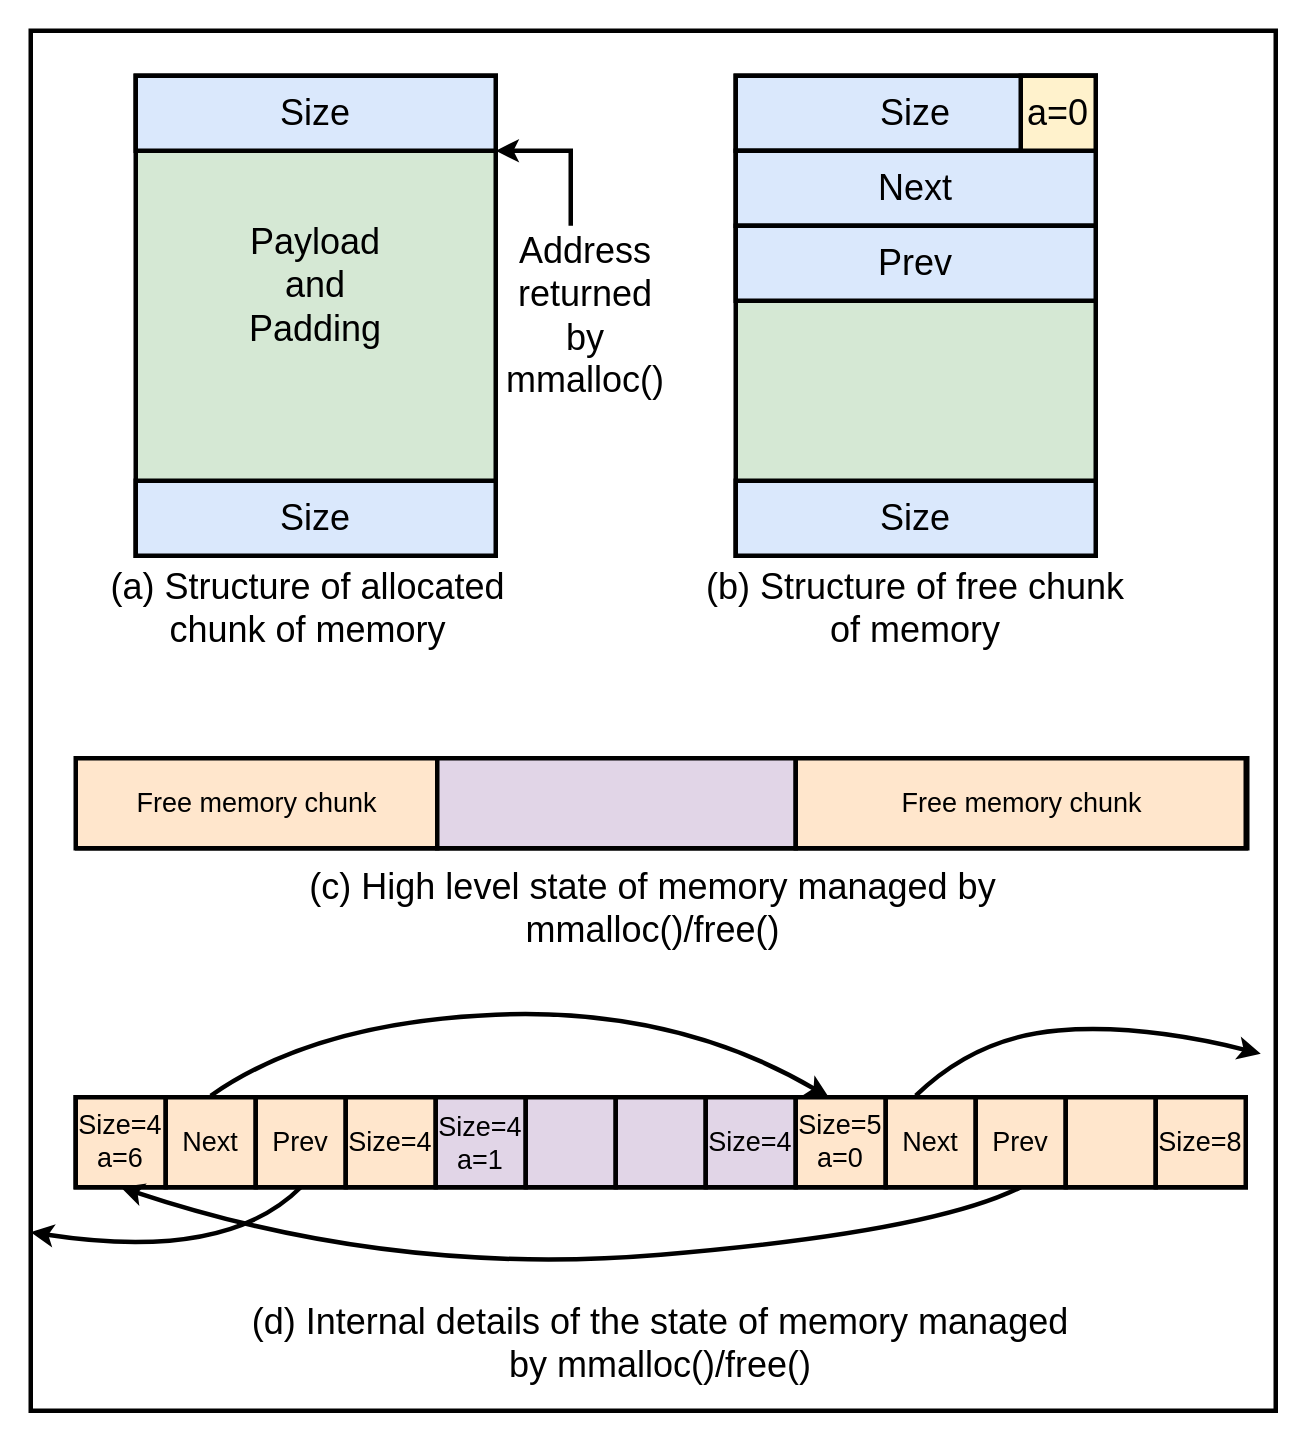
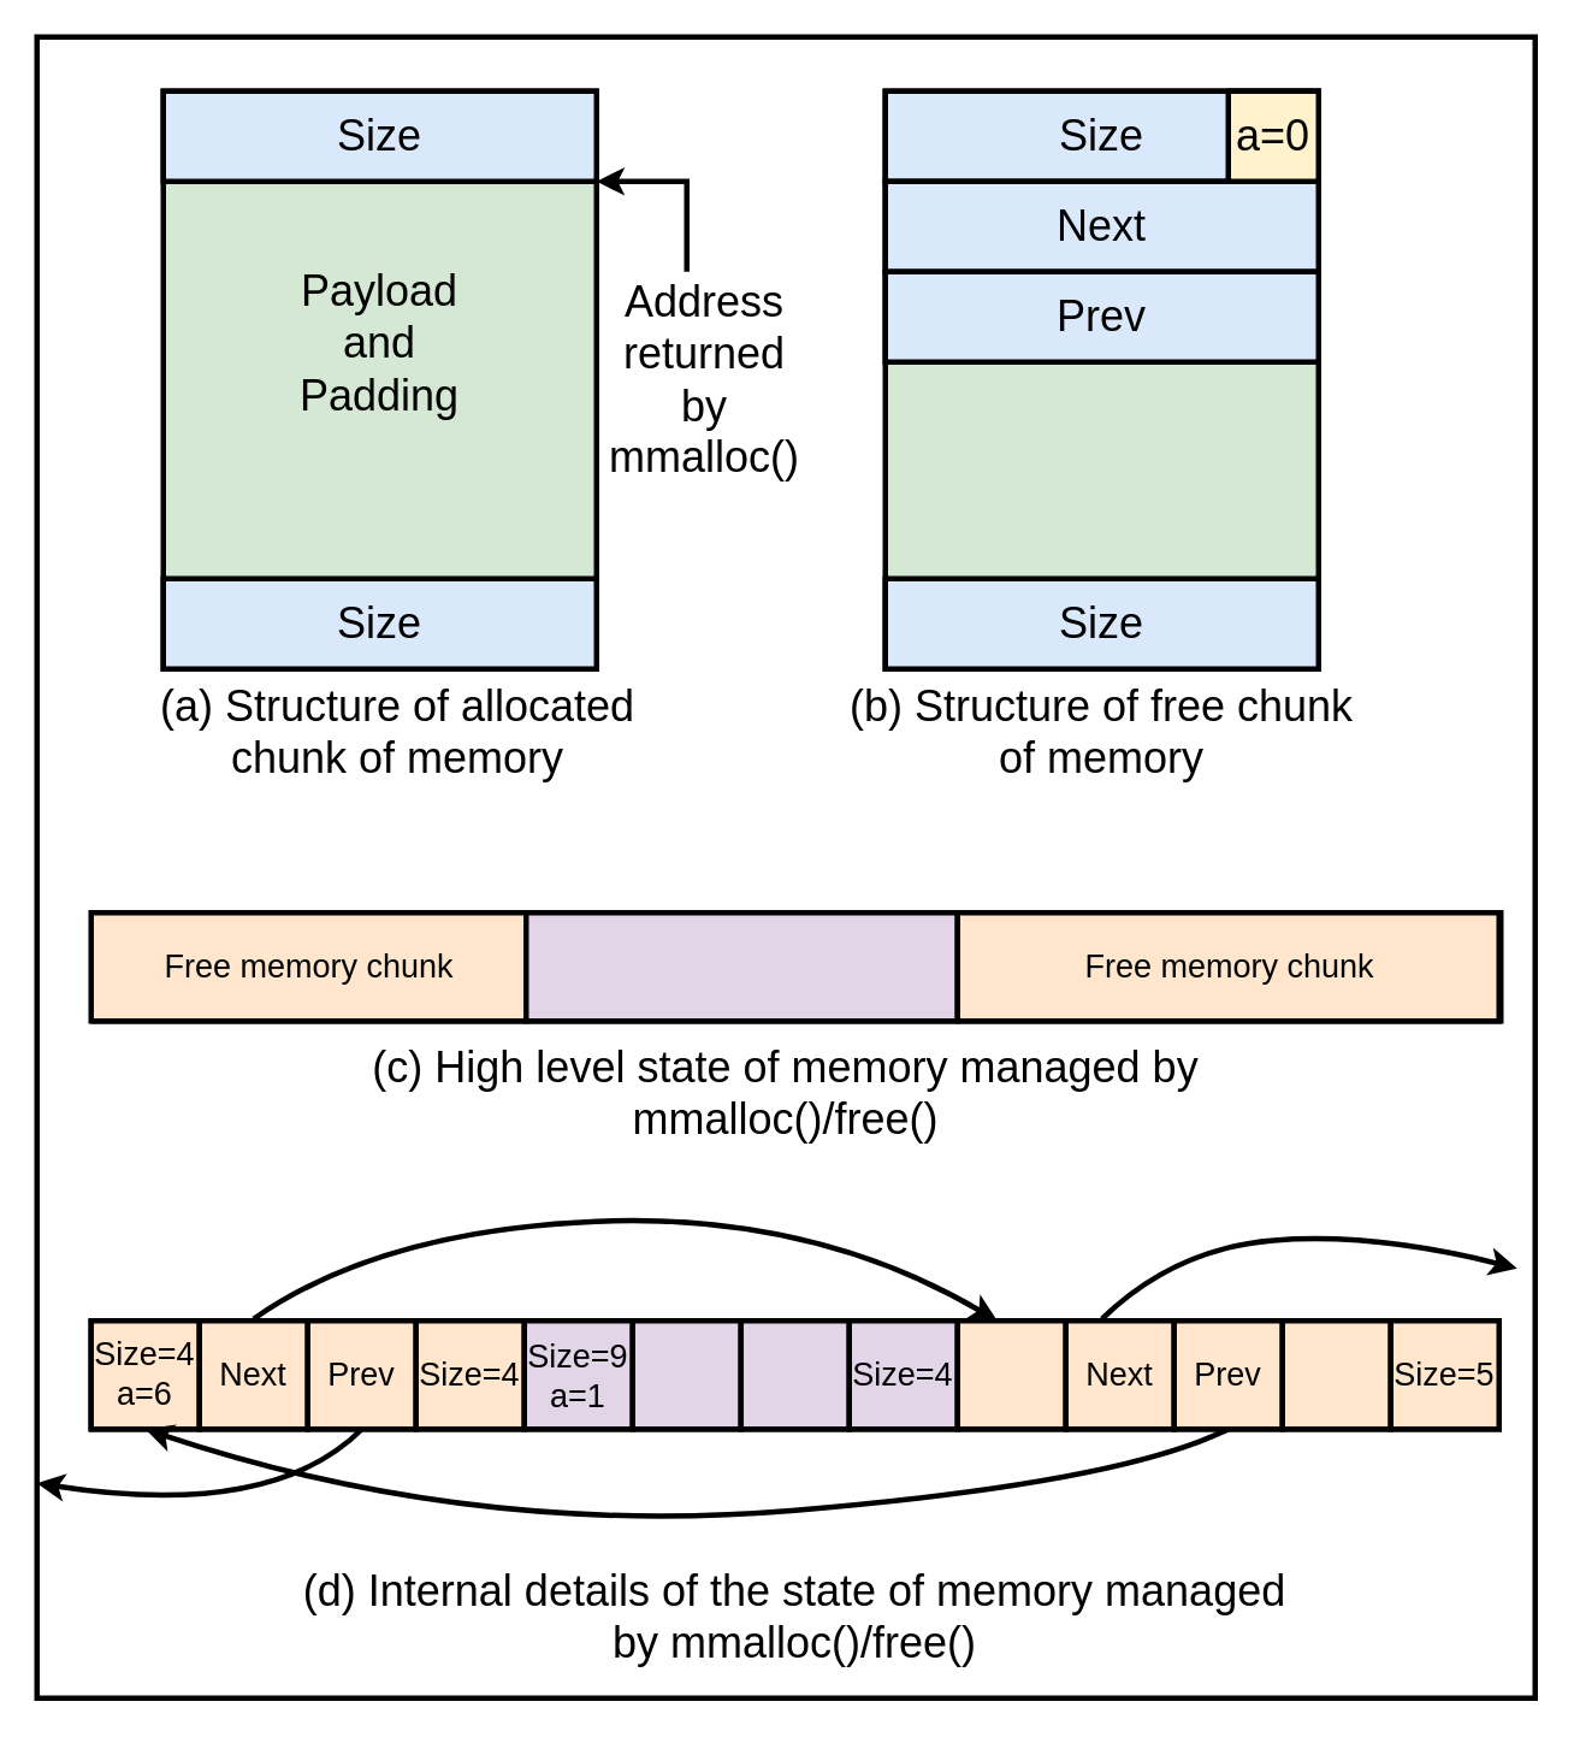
- <mxCell id="12" value="&lt;font style=&quot;font-size: 24px;&quot;&gt;(a) Structure of allocated chunk of memory&lt;br&gt;&lt;/font&gt;" style="text;html=1;strokeColor=none;fillColor=none;align=center;verticalAlign=middle;whiteSpace=wrap;rounded=0;" vertex="1" parent="1"><mxGeometry x="45" y="380" width="320" height="50" as="geometry" /></mxCell>
+ <mxCell id="12" value="&lt;font style=&quot;font-size: 24px;&quot;&gt;(a) Structure of allocated chunk of memory&lt;br&gt;&lt;/font&gt;" style="text;html=1;strokeColor=none;fillColor=none;align=center;verticalAlign=middle;whiteSpace=wrap;rounded=0;" vertex="1" parent="1"><mxGeometry x="60" y="380" width="320" height="50" as="geometry" /></mxCell>
- <mxCell id="32" value="&lt;div&gt;&lt;font style=&quot;font-size: 18px;&quot;&gt;Size=5&lt;/font&gt;&lt;/div&gt;&lt;div&gt;&lt;font style=&quot;font-size: 18px;&quot;&gt;a=0&lt;br&gt;&lt;/font&gt;&lt;/div&gt;" style="text;html=1;strokeColor=none;fillColor=none;align=center;verticalAlign=middle;whiteSpace=wrap;rounded=0;" vertex="1" parent="1"><mxGeometry x="530" y="746" width="60" height="30" as="geometry" /></mxCell>
- <mxCell id="33" value="&lt;font style=&quot;font-size: 18px;&quot;&gt;Size=8&lt;/font&gt;" style="text;html=1;strokeColor=none;fillColor=none;align=center;verticalAlign=middle;whiteSpace=wrap;rounded=0;" vertex="1" parent="1"><mxGeometry x="770" y="746" width="60" height="30" as="geometry" /></mxCell>
+ <mxCell id="33" value="&lt;font style=&quot;font-size: 18px;&quot;&gt;Size=5&lt;/font&gt;" style="text;html=1;strokeColor=none;fillColor=none;align=center;verticalAlign=middle;whiteSpace=wrap;rounded=0;" vertex="1" parent="1"><mxGeometry x="770" y="746" width="60" height="30" as="geometry" /></mxCell>
- <mxCell id="28" value="&lt;div&gt;&lt;font style=&quot;font-size: 18px;&quot;&gt;Size=4&lt;/font&gt;&lt;/div&gt;&lt;div&gt;&lt;font style=&quot;font-size: 18px;&quot;&gt;a=1&lt;br&gt;&lt;/font&gt;&lt;/div&gt;" style="text;html=1;strokeColor=none;fillColor=none;align=center;verticalAlign=middle;whiteSpace=wrap;rounded=0;" vertex="1" parent="1"><mxGeometry x="290" y="747" width="60" height="30" as="geometry" /></mxCell>
+ <mxCell id="28" value="&lt;div&gt;&lt;font style=&quot;font-size: 18px;&quot;&gt;Size=9&lt;/font&gt;&lt;/div&gt;&lt;div&gt;&lt;font style=&quot;font-size: 18px;&quot;&gt;a=1&lt;br&gt;&lt;/font&gt;&lt;/div&gt;" style="text;html=1;strokeColor=none;fillColor=none;align=center;verticalAlign=middle;whiteSpace=wrap;rounded=0;" vertex="1" parent="1"><mxGeometry x="290" y="747" width="60" height="30" as="geometry" /></mxCell>
